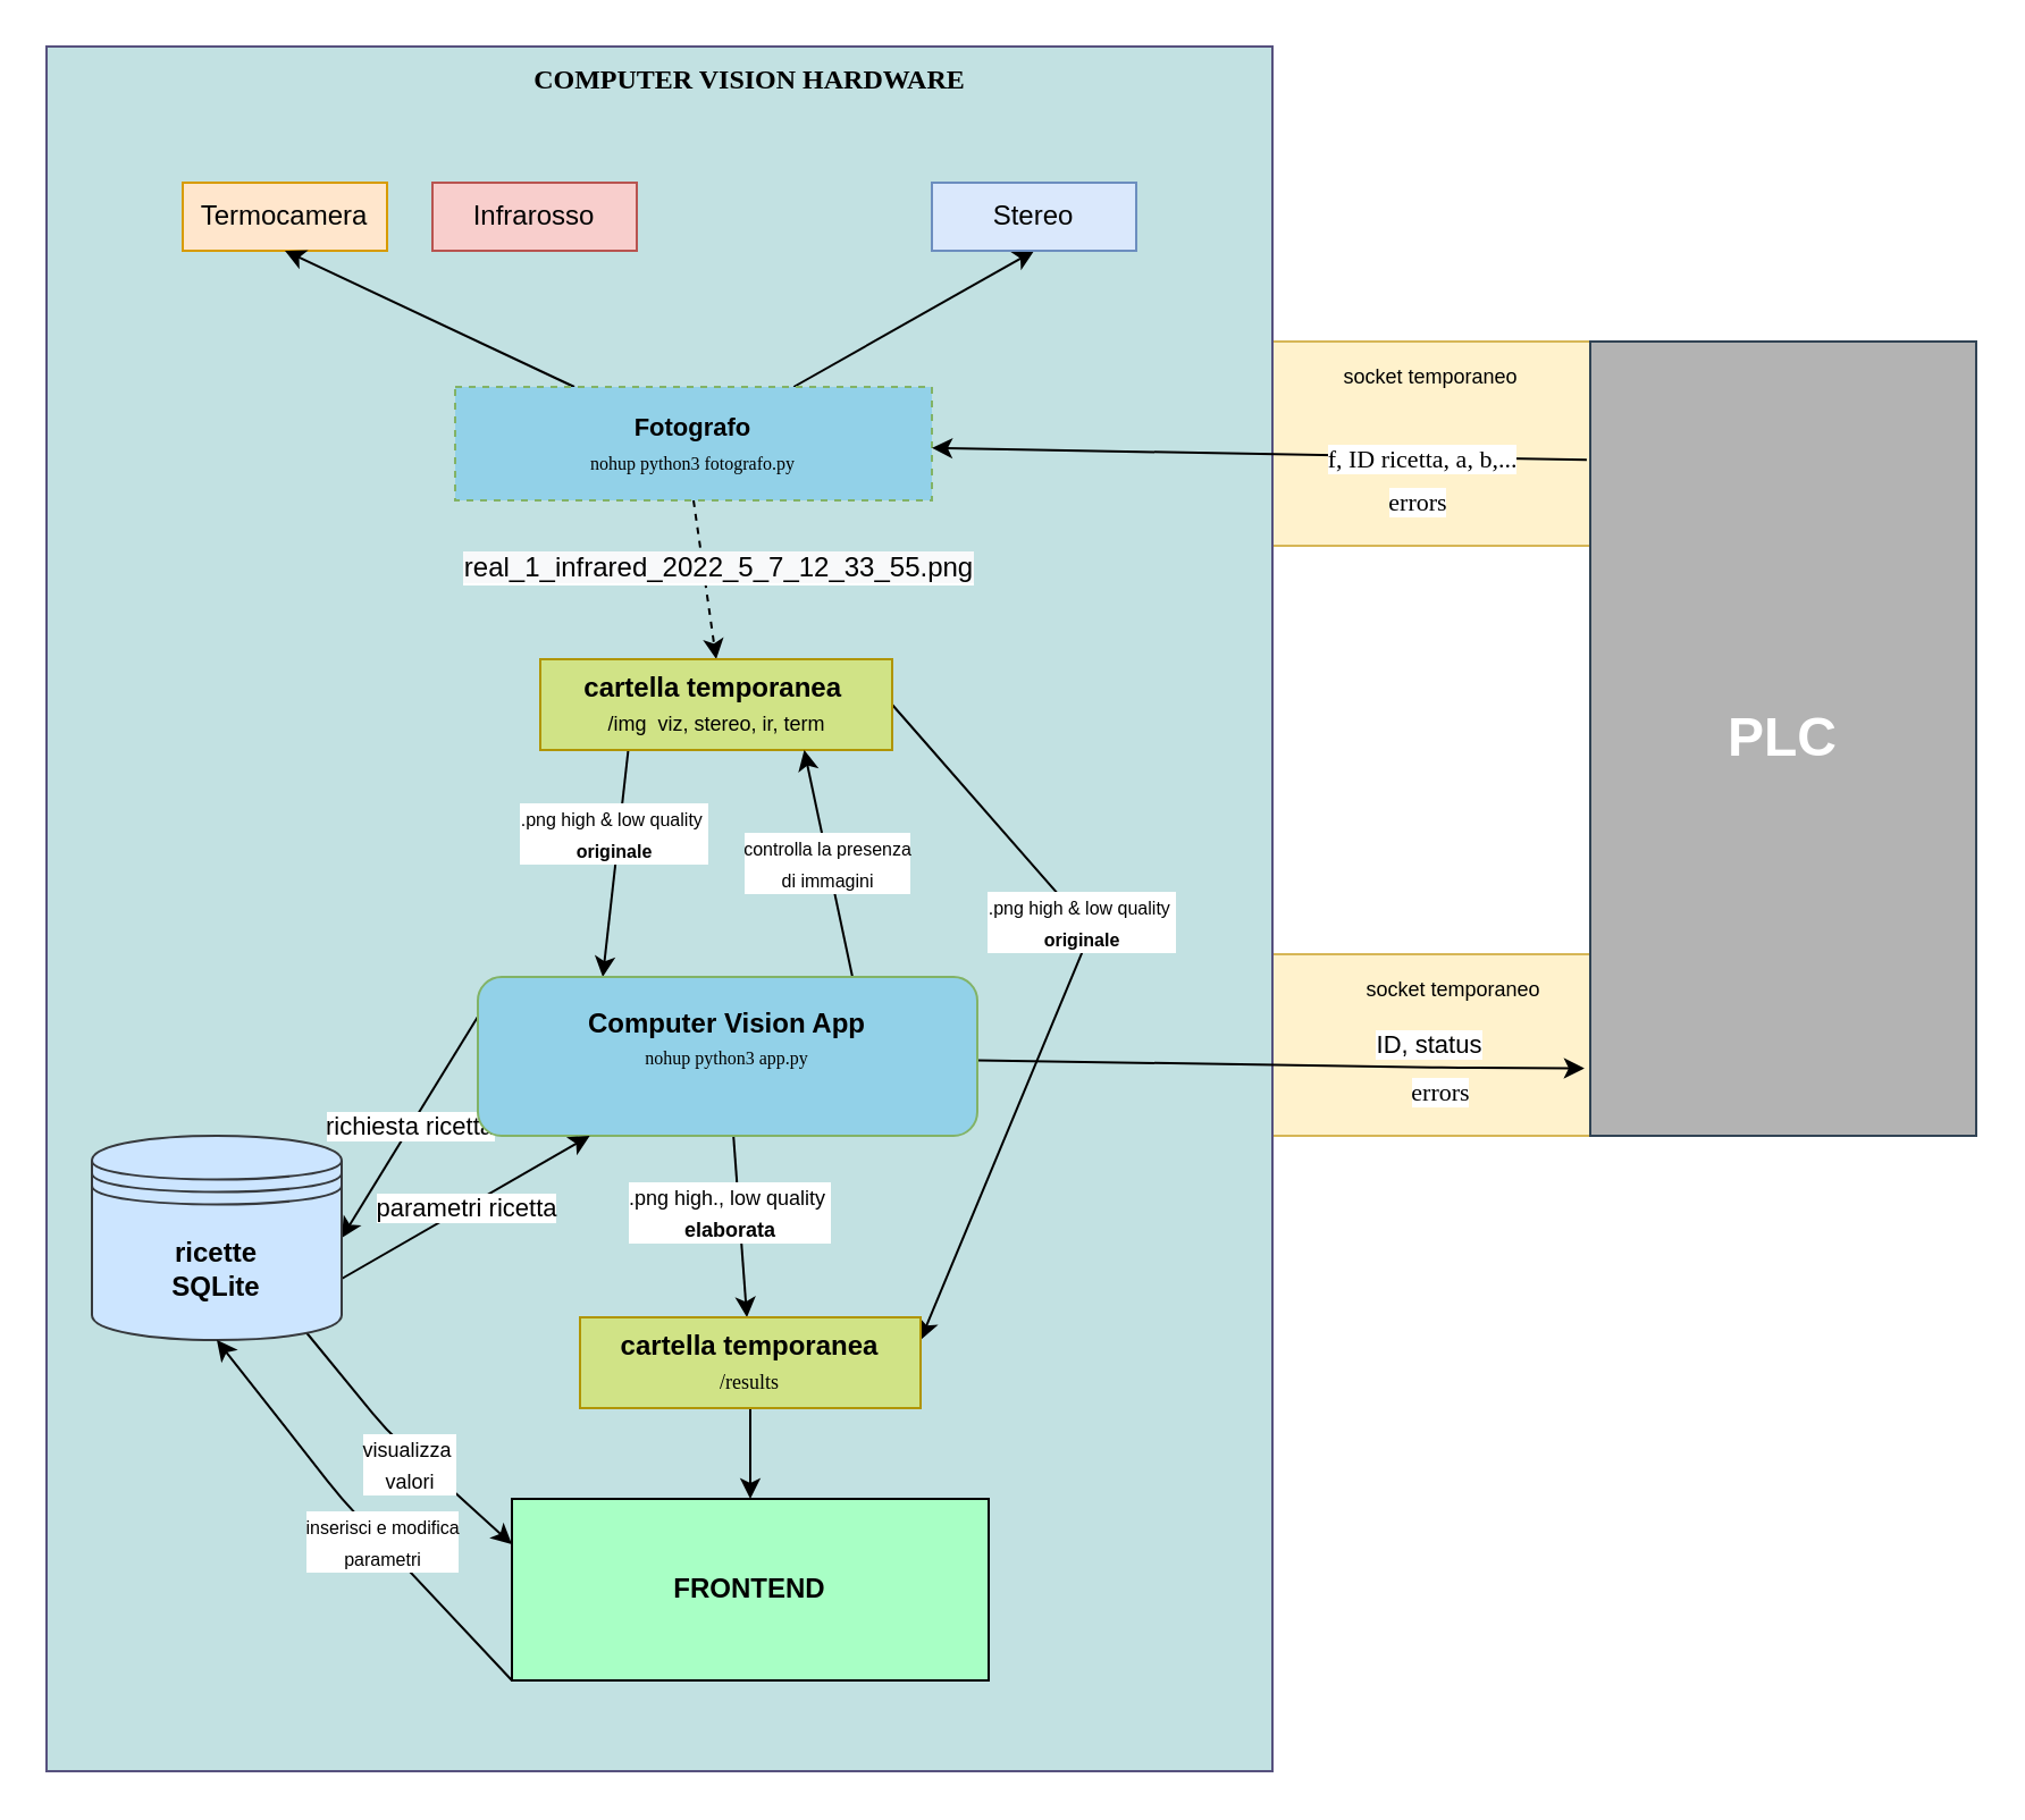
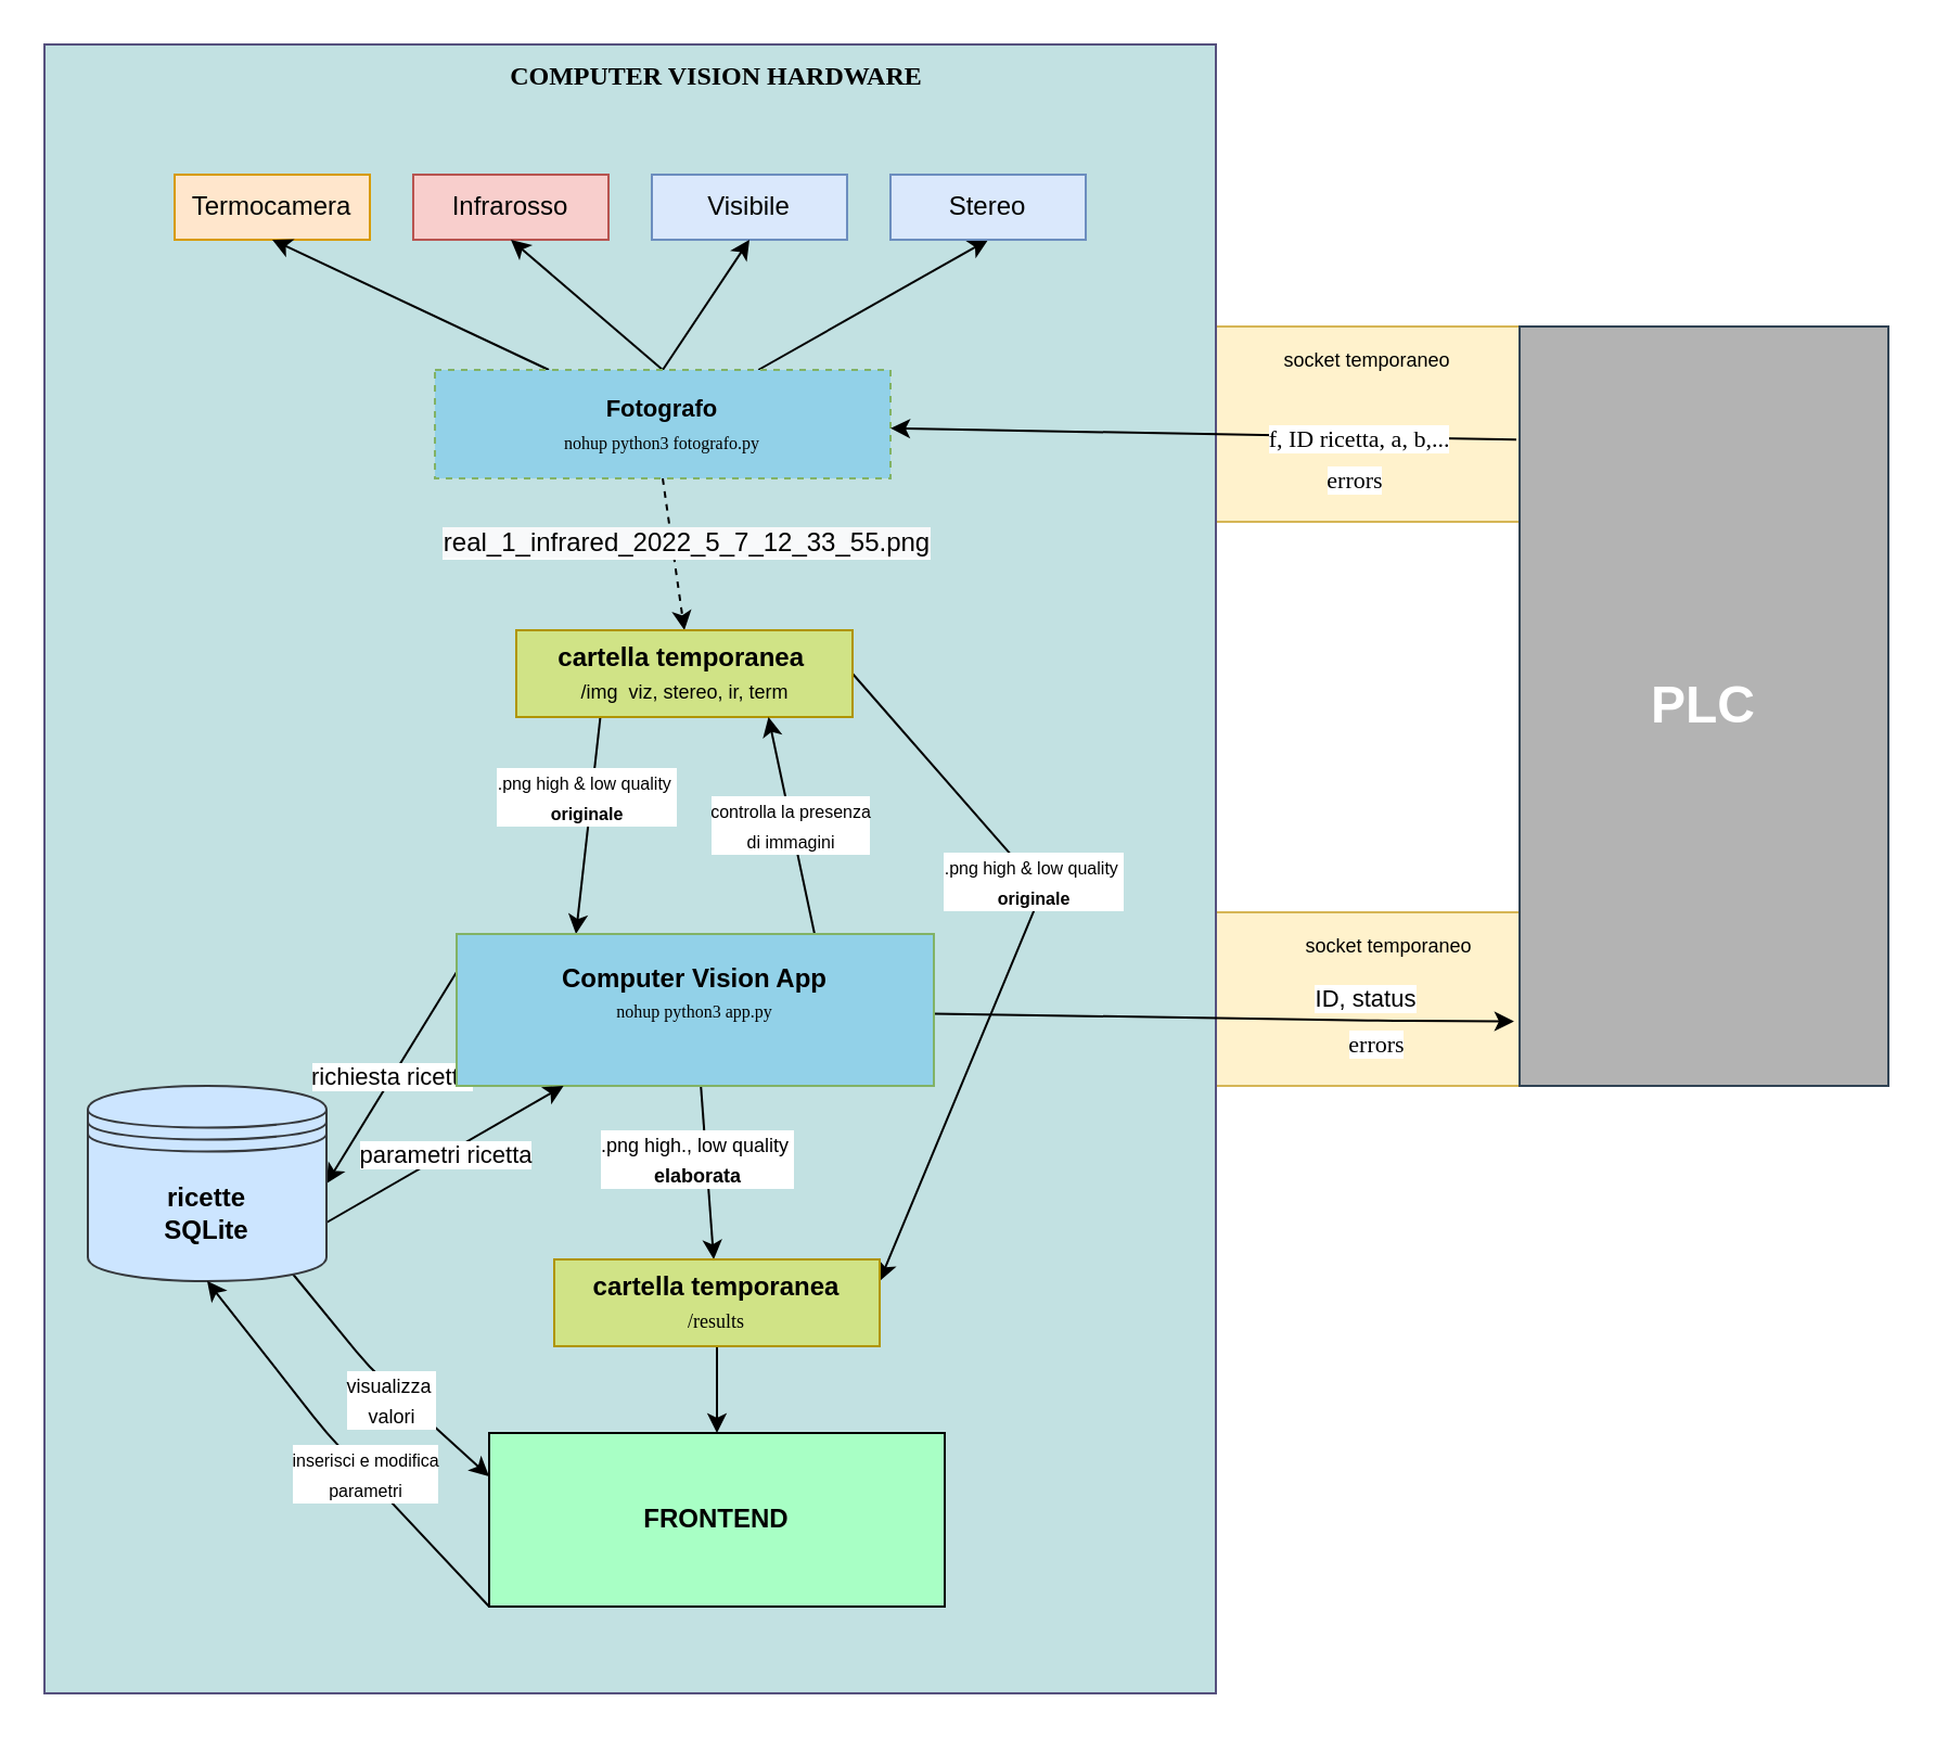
+ <mxCell id="7" value="Visibile" style="rounded=0;whiteSpace=wrap;html=1;fillColor=#dae8fc;strokeColor=#6c8ebf;" parent="1" vertex="1"><mxGeometry x="300" y="80" width="90" height="30" as="geometry" /></mxCell>
+ <mxCell id="12" style="edgeStyle=none;html=1;exitX=0.5;exitY=0;exitDx=0;exitDy=0;fontFamily=Verdana;fontSize=24;fillColor=#E8ECFF;entryX=0.5;entryY=1;entryDx=0;entryDy=0;" parent="1" source="14" target="6" edge="1"><mxGeometry relative="1" as="geometry" /></mxCell>
+ <mxCell id="10" style="edgeStyle=none;html=1;exitX=0.5;exitY=0;exitDx=0;exitDy=0;entryX=0.5;entryY=1;entryDx=0;entryDy=0;fontFamily=Verdana;fontSize=24;fillColor=#E8ECFF;" parent="1" source="14" target="7" edge="1"><mxGeometry relative="1" as="geometry" /></mxCell>
- <mxCell id="28" value="&lt;b&gt;Computer Vision App&lt;br&gt;&lt;/b&gt;&lt;font style=&quot;font-size: 8px&quot; face=&quot;Verdana&quot;&gt;nohup python3 app.py&lt;br&gt;&lt;/font&gt;&lt;b&gt;&lt;br&gt;&lt;/b&gt;" style="whiteSpace=wrap;html=1;fillColor=#92D1E8;strokeColor=#82b366;rounded=1;" parent="1" vertex="1"><mxGeometry x="210" y="430" width="220" height="70" as="geometry" /></mxCell>
+ <mxCell id="28" value="&lt;b&gt;Computer Vision App&lt;br&gt;&lt;/b&gt;&lt;font style=&quot;font-size: 8px&quot; face=&quot;Verdana&quot;&gt;nohup python3 app.py&lt;br&gt;&lt;/font&gt;&lt;b&gt;&lt;br&gt;&lt;/b&gt;" style="rounded=0;whiteSpace=wrap;html=1;fillColor=#92D1E8;strokeColor=#82b366;" parent="1" vertex="1"><mxGeometry x="210" y="430" width="220" height="70" as="geometry" /></mxCell>
